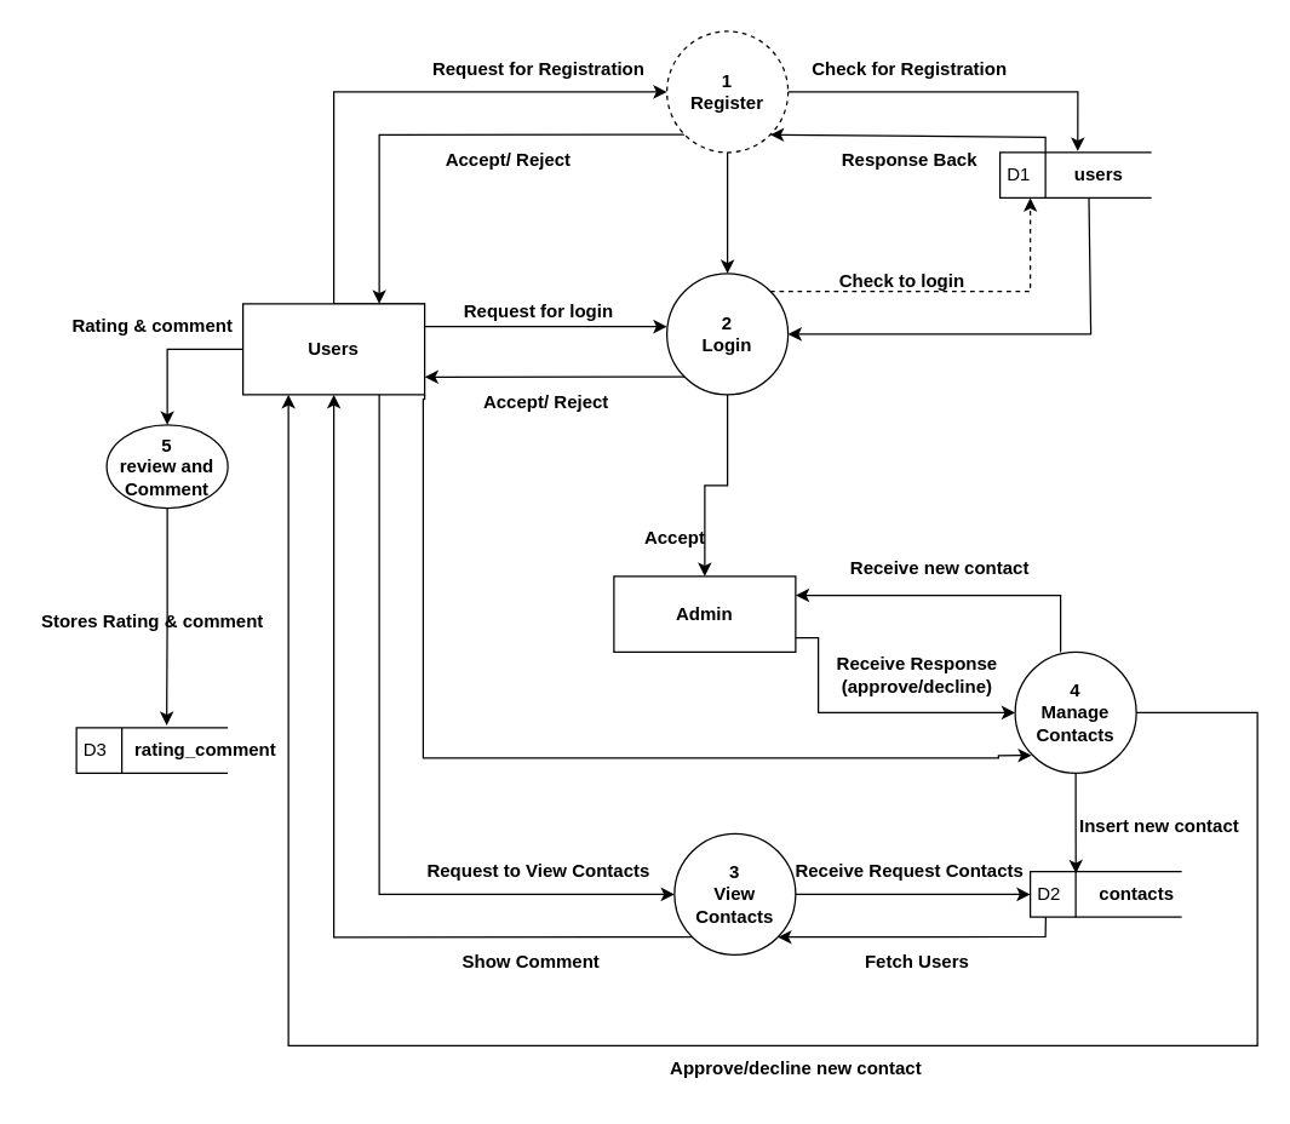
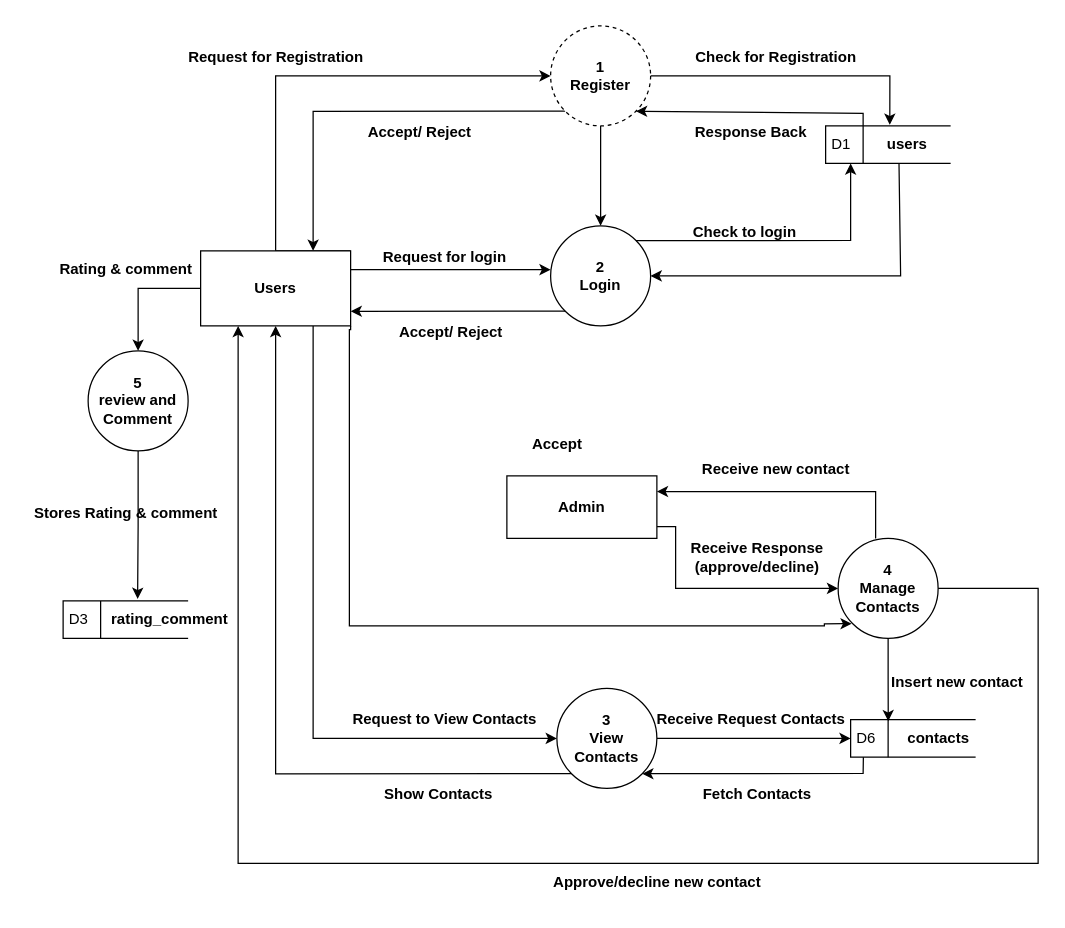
- <mxCell id="13" value="Request for Registration" style="text;html=1;align=center;verticalAlign=middle;resizable=0;points=[];autosize=1;strokeColor=none;fillColor=none;fontStyle=1" parent="1" vertex="1"><mxGeometry x="280" y="30" width="150" height="30" as="geometry" /></mxCell>
+ <mxCell id="13" value="Request for Registration" style="text;html=1;align=center;verticalAlign=middle;resizable=0;points=[];autosize=1;strokeColor=none;fillColor=none;fontStyle=1" parent="1" vertex="1"><mxGeometry x="145" y="30" width="150" height="30" as="geometry" /></mxCell>
- <mxCell id="14" value="Check for Registration" style="text;html=1;align=center;verticalAlign=middle;resizable=0;points=[];autosize=1;strokeColor=none;fillColor=none;fontStyle=1" parent="1" vertex="1"><mxGeometry x="525" y="30" width="150" height="30" as="geometry" /></mxCell>
+ <mxCell id="14" value="Check for Registration" style="text;html=1;align=center;verticalAlign=middle;resizable=0;points=[];autosize=1;strokeColor=none;fillColor=none;fontStyle=1" parent="1" vertex="1"><mxGeometry x="545" y="30" width="150" height="30" as="geometry" /></mxCell>
- <mxCell id="21" style="edgeStyle=orthogonalEdgeStyle;rounded=0;orthogonalLoop=1;jettySize=auto;html=1;exitX=1;exitY=0;exitDx=0;exitDy=0;entryX=0.2;entryY=1;entryDx=0;entryDy=0;entryPerimeter=0;dashed=1;" parent="1" source="20" target="10" edge="1"><mxGeometry relative="1" as="geometry" /></mxCell>
+ <mxCell id="21" style="edgeStyle=orthogonalEdgeStyle;rounded=0;orthogonalLoop=1;jettySize=auto;html=1;exitX=1;exitY=0;exitDx=0;exitDy=0;entryX=0.2;entryY=1;entryDx=0;entryDy=0;entryPerimeter=0;" parent="1" source="20" target="10" edge="1"><mxGeometry relative="1" as="geometry" /></mxCell>
- <mxCell id="46" value="5&lt;br&gt;review and Comment" style="ellipse;whiteSpace=wrap;html=1;aspect=fixed;fontStyle=1" vertex="1" parent="1"><mxGeometry x="70" y="280" width="80" height="55" as="geometry" /></mxCell>
+ <mxCell id="46" value="5&lt;br&gt;review and Comment" style="ellipse;whiteSpace=wrap;html=1;aspect=fixed;fontStyle=1" vertex="1" parent="1"><mxGeometry x="70" y="280" width="80" height="80" as="geometry" /></mxCell>
- <mxCell id="18" style="edgeStyle=orthogonalEdgeStyle;rounded=0;orthogonalLoop=1;jettySize=auto;html=1;exitX=0.5;exitY=1;exitDx=0;exitDy=0;entryX=0.5;entryY=0;entryDx=0;entryDy=0;" edge="1" parent="1" source="20" target="40"><mxGeometry relative="1" as="geometry" /></mxCell>
- <mxCell id="30" value="D2" style="html=1;dashed=0;whiteSpace=wrap;shape=mxgraph.dfd.dataStoreID;align=left;spacingLeft=3;points=[[0,0],[0.5,0],[1,0],[0,0.5],[1,0.5],[0,1],[0.5,1],[1,1]];" parent="1" vertex="1"><mxGeometry x="680" y="575" width="100" height="30" as="geometry" /></mxCell>
+ <mxCell id="30" value="D6" style="html=1;dashed=0;whiteSpace=wrap;shape=mxgraph.dfd.dataStoreID;align=left;spacingLeft=3;points=[[0,0],[0.5,0],[1,0],[0,0.5],[1,0.5],[0,1],[0.5,1],[1,1]];" parent="1" vertex="1"><mxGeometry x="680" y="575" width="100" height="30" as="geometry" /></mxCell>
- <mxCell id="36" value="Show Comment" style="text;html=1;align=center;verticalAlign=middle;resizable=0;points=[];autosize=1;strokeColor=none;fillColor=none;fontStyle=1" parent="1" vertex="1"><mxGeometry x="295" y="620" width="110" height="30" as="geometry" /></mxCell>
+ <mxCell id="36" value="Show Contacts" style="text;html=1;align=center;verticalAlign=middle;resizable=0;points=[];autosize=1;strokeColor=none;fillColor=none;fontStyle=1" parent="1" vertex="1"><mxGeometry x="295" y="620" width="110" height="30" as="geometry" /></mxCell>
- <mxCell id="35" value="Fetch Users" style="text;html=1;align=center;verticalAlign=middle;resizable=0;points=[];autosize=1;strokeColor=none;fillColor=none;fontStyle=1" parent="1" vertex="1"><mxGeometry x="550" y="620" width="110" height="30" as="geometry" /></mxCell>
+ <mxCell id="35" value="Fetch Contacts" style="text;html=1;align=center;verticalAlign=middle;resizable=0;points=[];autosize=1;strokeColor=none;fillColor=none;fontStyle=1" parent="1" vertex="1"><mxGeometry x="550" y="620" width="110" height="30" as="geometry" /></mxCell>
